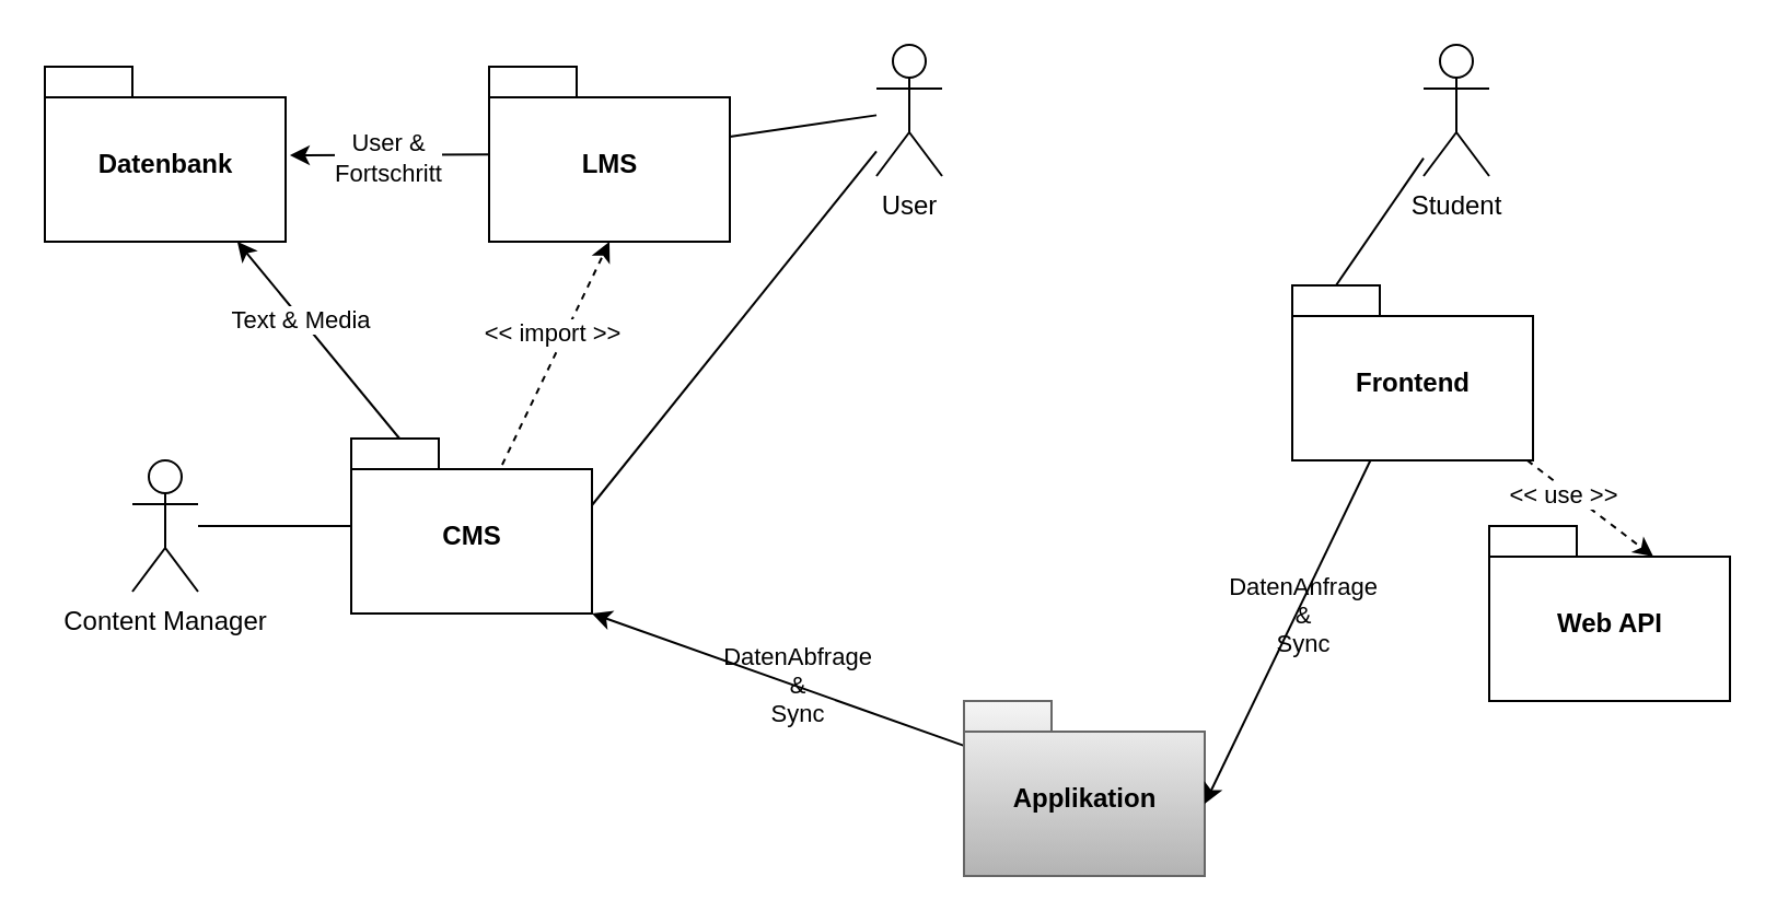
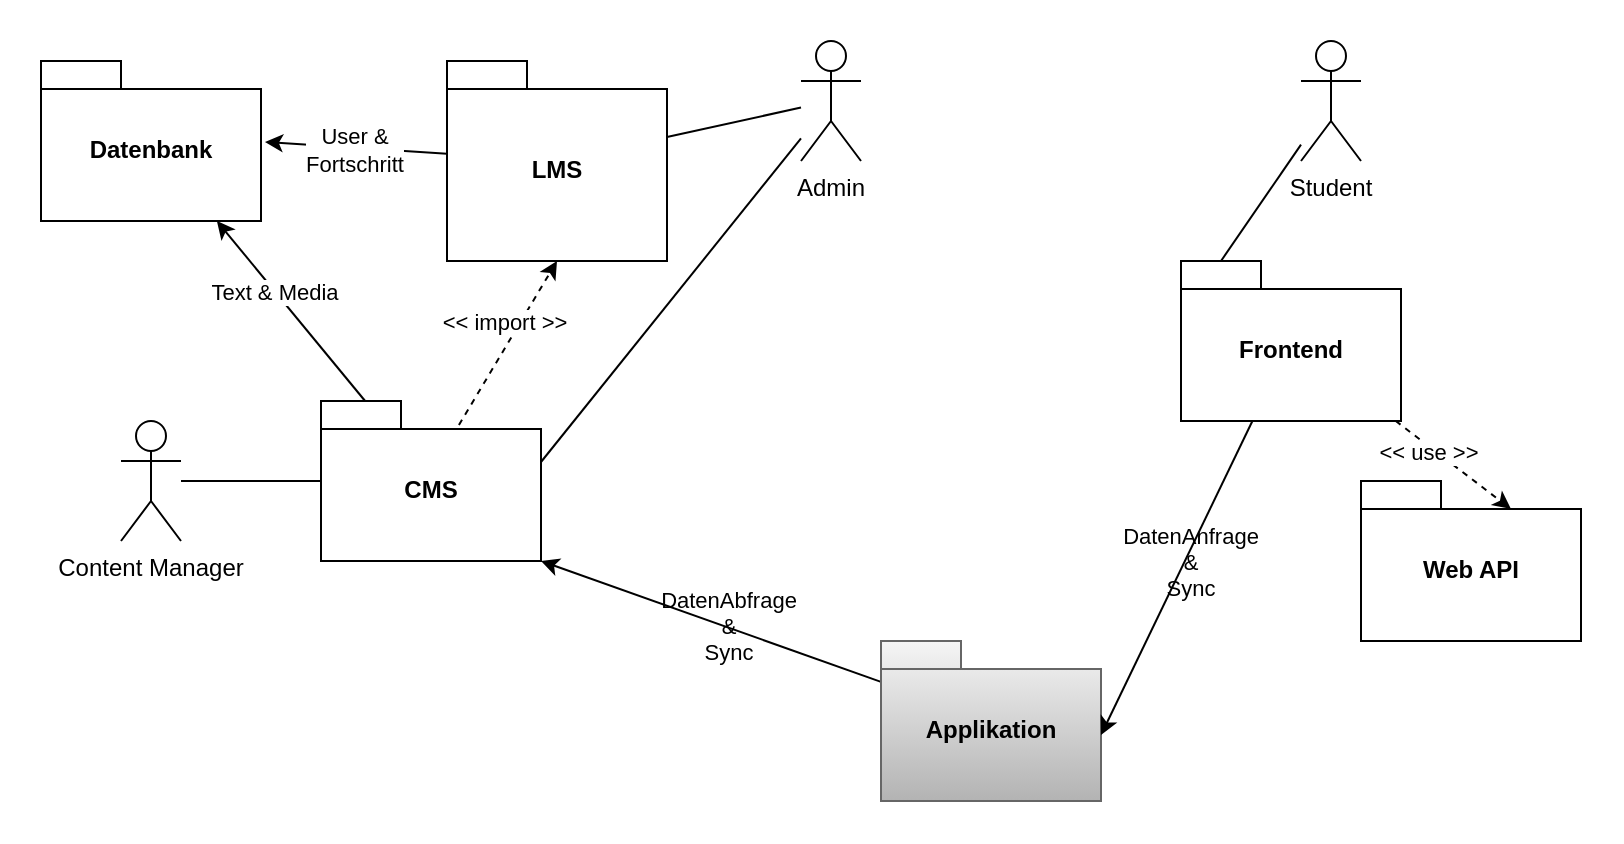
- <mxCell id="12" value="LMS" style="shape=folder;fontStyle=1;spacingTop=10;tabWidth=40;tabHeight=14;tabPosition=left;html=1;shadow=0;" vertex="1" parent="1"><mxGeometry x="223" y="30" width="110" height="80" as="geometry" /></mxCell>
+ <mxCell id="12" value="LMS" style="shape=folder;fontStyle=1;spacingTop=10;tabWidth=40;tabHeight=14;tabPosition=left;html=1;shadow=0;" vertex="1" parent="1"><mxGeometry x="223" y="30" width="110" height="100" as="geometry" /></mxCell>
- <mxCell id="20" value="User" style="shape=umlActor;verticalLabelPosition=bottom;verticalAlign=top;html=1;outlineConnect=0;shadow=0;" vertex="1" parent="1"><mxGeometry x="400" y="20" width="30" height="60" as="geometry" /></mxCell>
+ <mxCell id="20" value="Admin" style="shape=umlActor;verticalLabelPosition=bottom;verticalAlign=top;html=1;outlineConnect=0;shadow=0;" vertex="1" parent="1"><mxGeometry x="400" y="20" width="30" height="60" as="geometry" /></mxCell>
